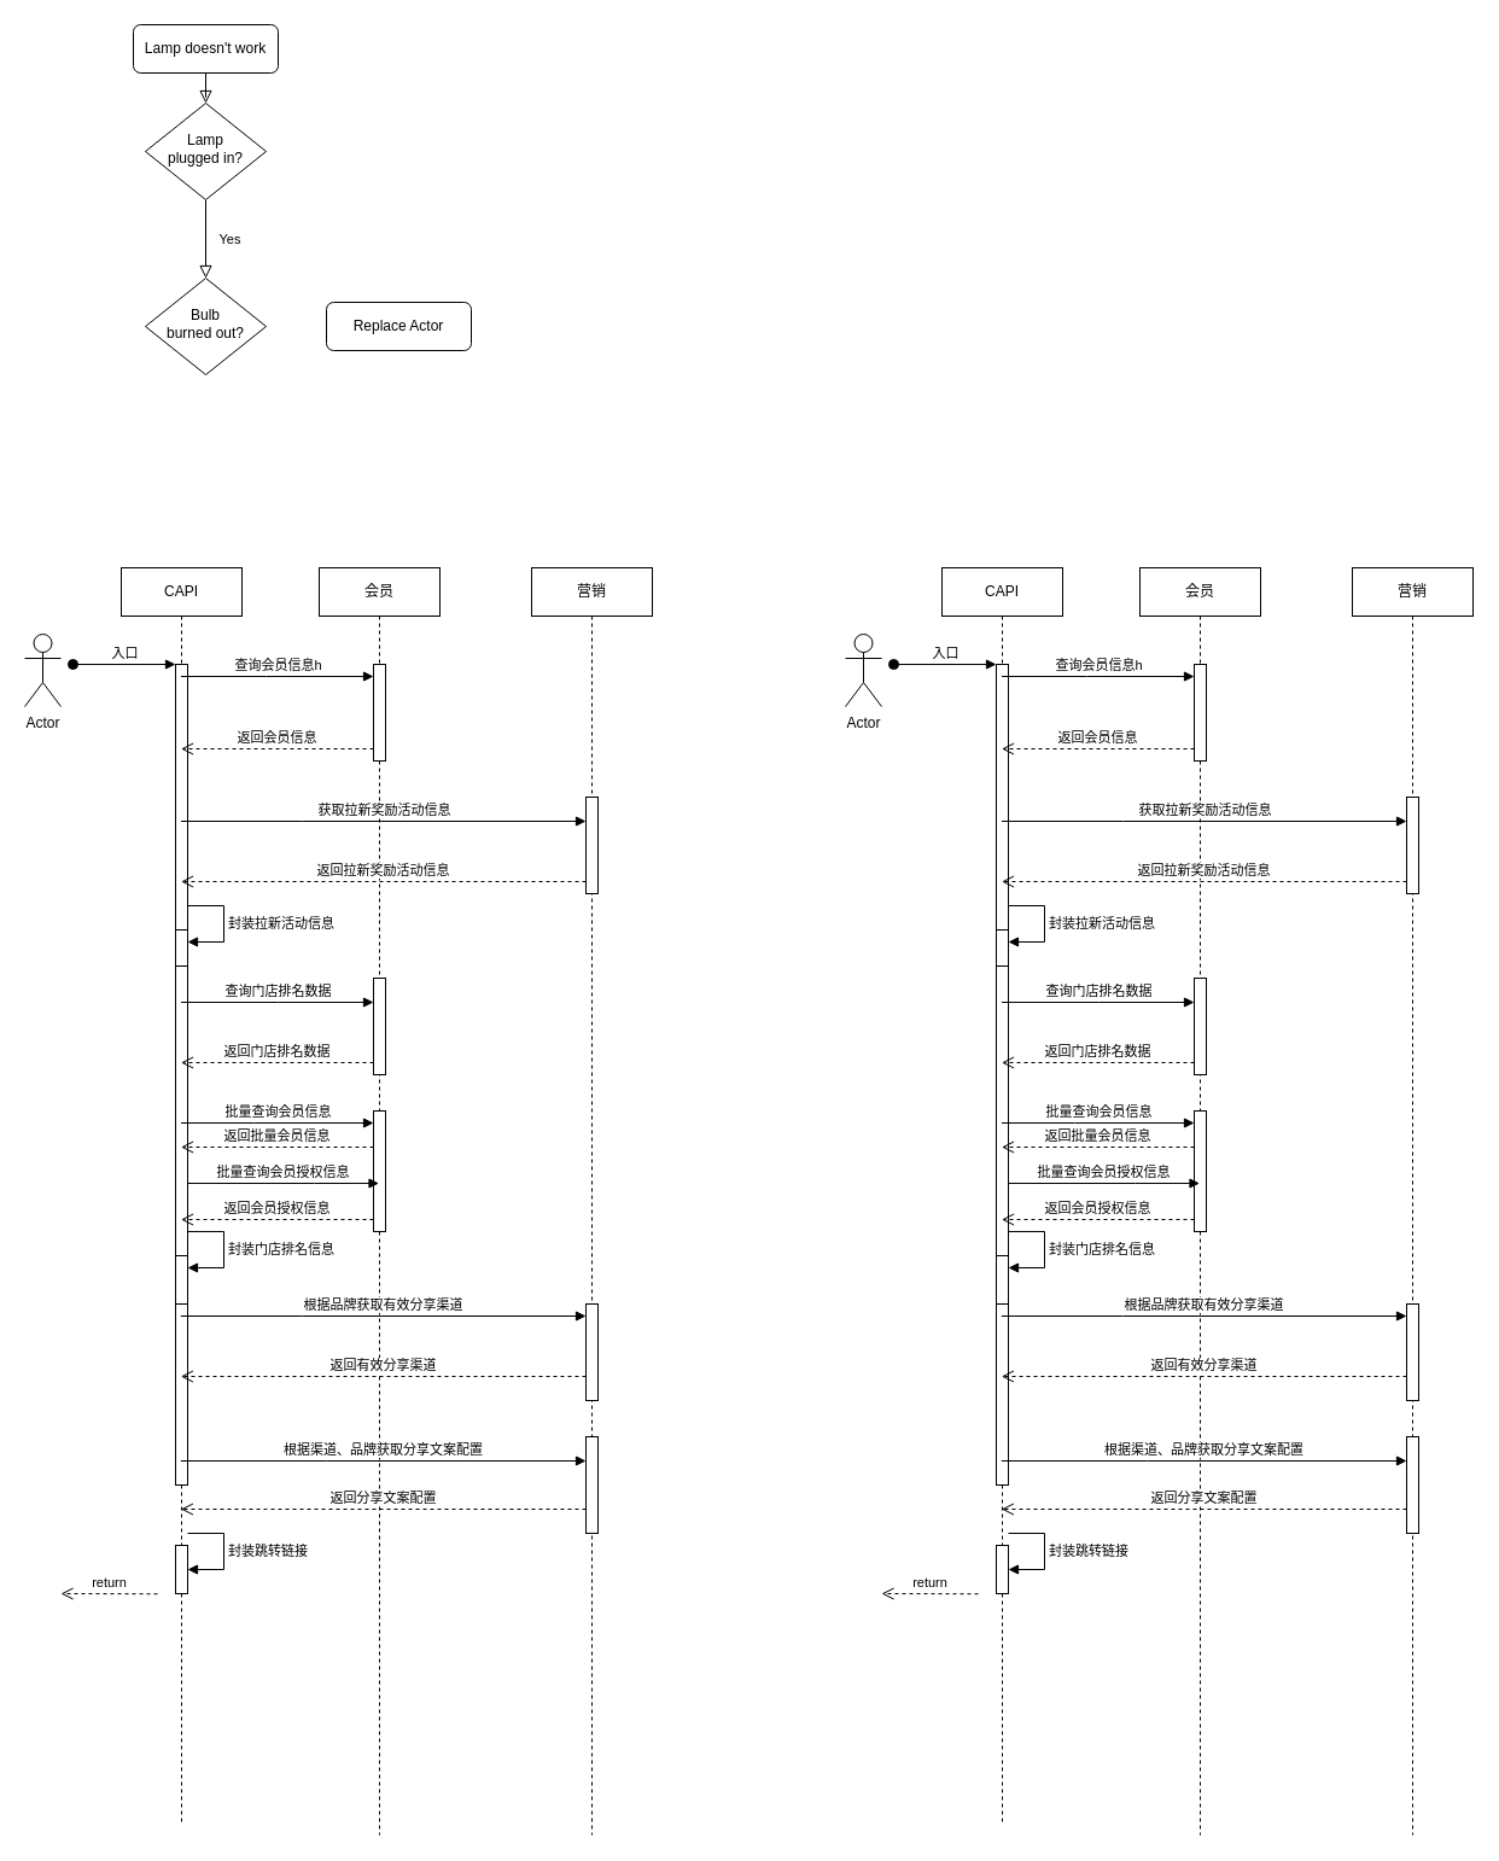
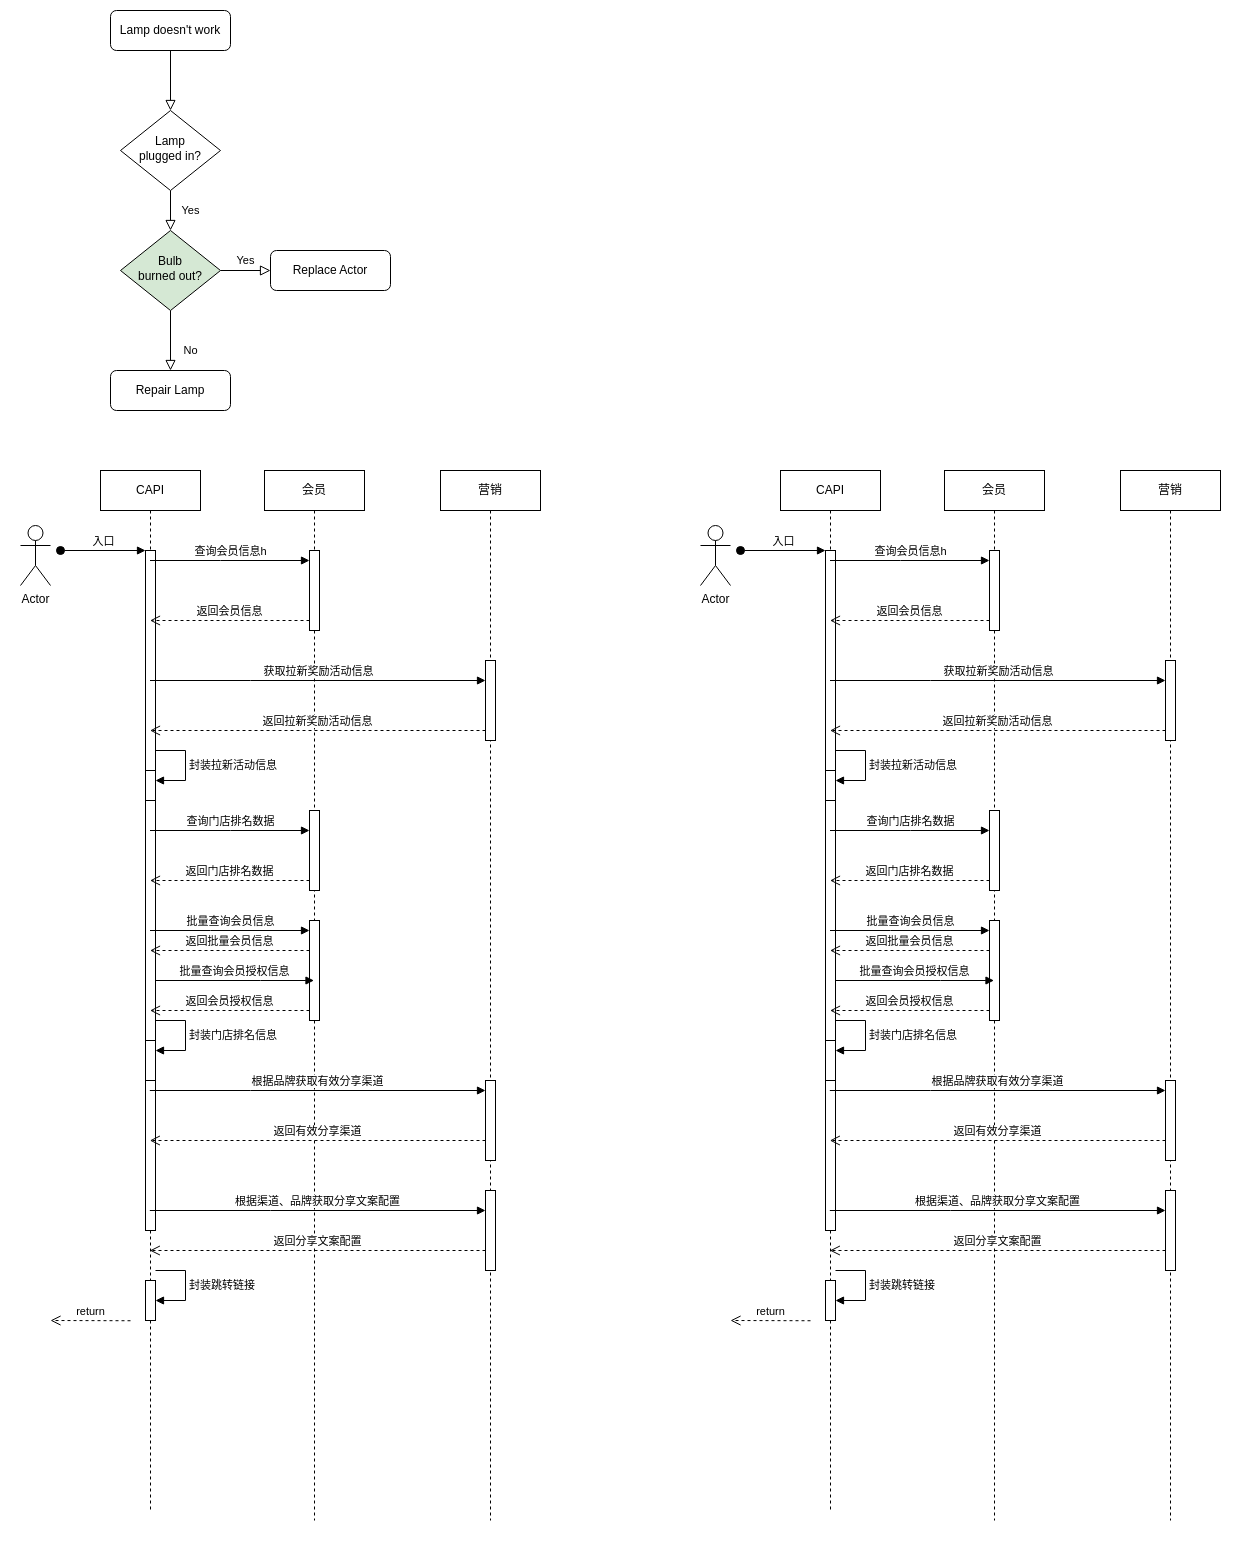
- <mxCell id="3" value="Lamp doesn't work" style="rounded=1;whiteSpace=wrap;html=1;fontSize=12;glass=0;strokeWidth=1;shadow=0;" parent="1" vertex="1"><mxGeometry x="110" y="20" width="120" height="40" as="geometry" /></mxCell>
+ <mxCell id="3" value="Lamp doesn't work" style="rounded=1;whiteSpace=wrap;html=1;fontSize=12;glass=0;strokeWidth=1;shadow=0;" parent="1" vertex="1"><mxGeometry x="110" y="10" width="120" height="40" as="geometry" /></mxCell>
- <mxCell id="5" value="Lamp&lt;br&gt;plugged in?" style="rhombus;whiteSpace=wrap;html=1;shadow=0;fontFamily=Helvetica;fontSize=12;align=center;strokeWidth=1;spacing=6;spacingTop=-4;" parent="1" vertex="1"><mxGeometry x="120" y="85" width="100" height="80" as="geometry" /></mxCell>
+ <mxCell id="5" value="Lamp&lt;br&gt;plugged in?" style="rhombus;whiteSpace=wrap;html=1;shadow=0;fontFamily=Helvetica;fontSize=12;align=center;strokeWidth=1;spacing=6;spacingTop=-4;" parent="1" vertex="1"><mxGeometry x="120" y="110" width="100" height="80" as="geometry" /></mxCell>
- <mxCell id="8" value="Bulb&lt;br&gt;burned out?" style="rhombus;whiteSpace=wrap;html=1;shadow=0;fontFamily=Helvetica;fontSize=12;align=center;strokeWidth=1;spacing=6;spacingTop=-4;" parent="1" vertex="1"><mxGeometry x="120" y="230" width="100" height="80" as="geometry" /></mxCell>
+ <mxCell id="8" value="Bulb&lt;br&gt;burned out?" style="rhombus;whiteSpace=wrap;html=1;shadow=0;fontFamily=Helvetica;fontSize=12;align=center;strokeWidth=1;spacing=6;spacingTop=-4;fillColor=#d5e8d4;" parent="1" vertex="1"><mxGeometry x="120" y="230" width="100" height="80" as="geometry" /></mxCell>
+ <mxCell id="7" value="Yes" style="edgeStyle=orthogonalEdgeStyle;rounded=0;html=1;jettySize=auto;orthogonalLoop=1;fontSize=11;endArrow=block;endFill=0;endSize=8;strokeWidth=1;shadow=0;labelBackgroundColor=none;" parent="1" source="8" target="10" edge="1"><mxGeometry y="10" relative="1" as="geometry"><mxPoint as="offset" /></mxGeometry></mxCell>
+ <mxCell id="6" value="No" style="rounded=0;html=1;jettySize=auto;orthogonalLoop=1;fontSize=11;endArrow=block;endFill=0;endSize=8;strokeWidth=1;shadow=0;labelBackgroundColor=none;edgeStyle=orthogonalEdgeStyle;" parent="1" source="8" target="9" edge="1"><mxGeometry x="0.333" y="20" relative="1" as="geometry"><mxPoint as="offset" /></mxGeometry></mxCell>
+ <mxCell id="9" value="Repair Lamp" style="rounded=1;whiteSpace=wrap;html=1;fontSize=12;glass=0;strokeWidth=1;shadow=0;" parent="1" vertex="1"><mxGeometry x="110" y="370" width="120" height="40" as="geometry" /></mxCell>
